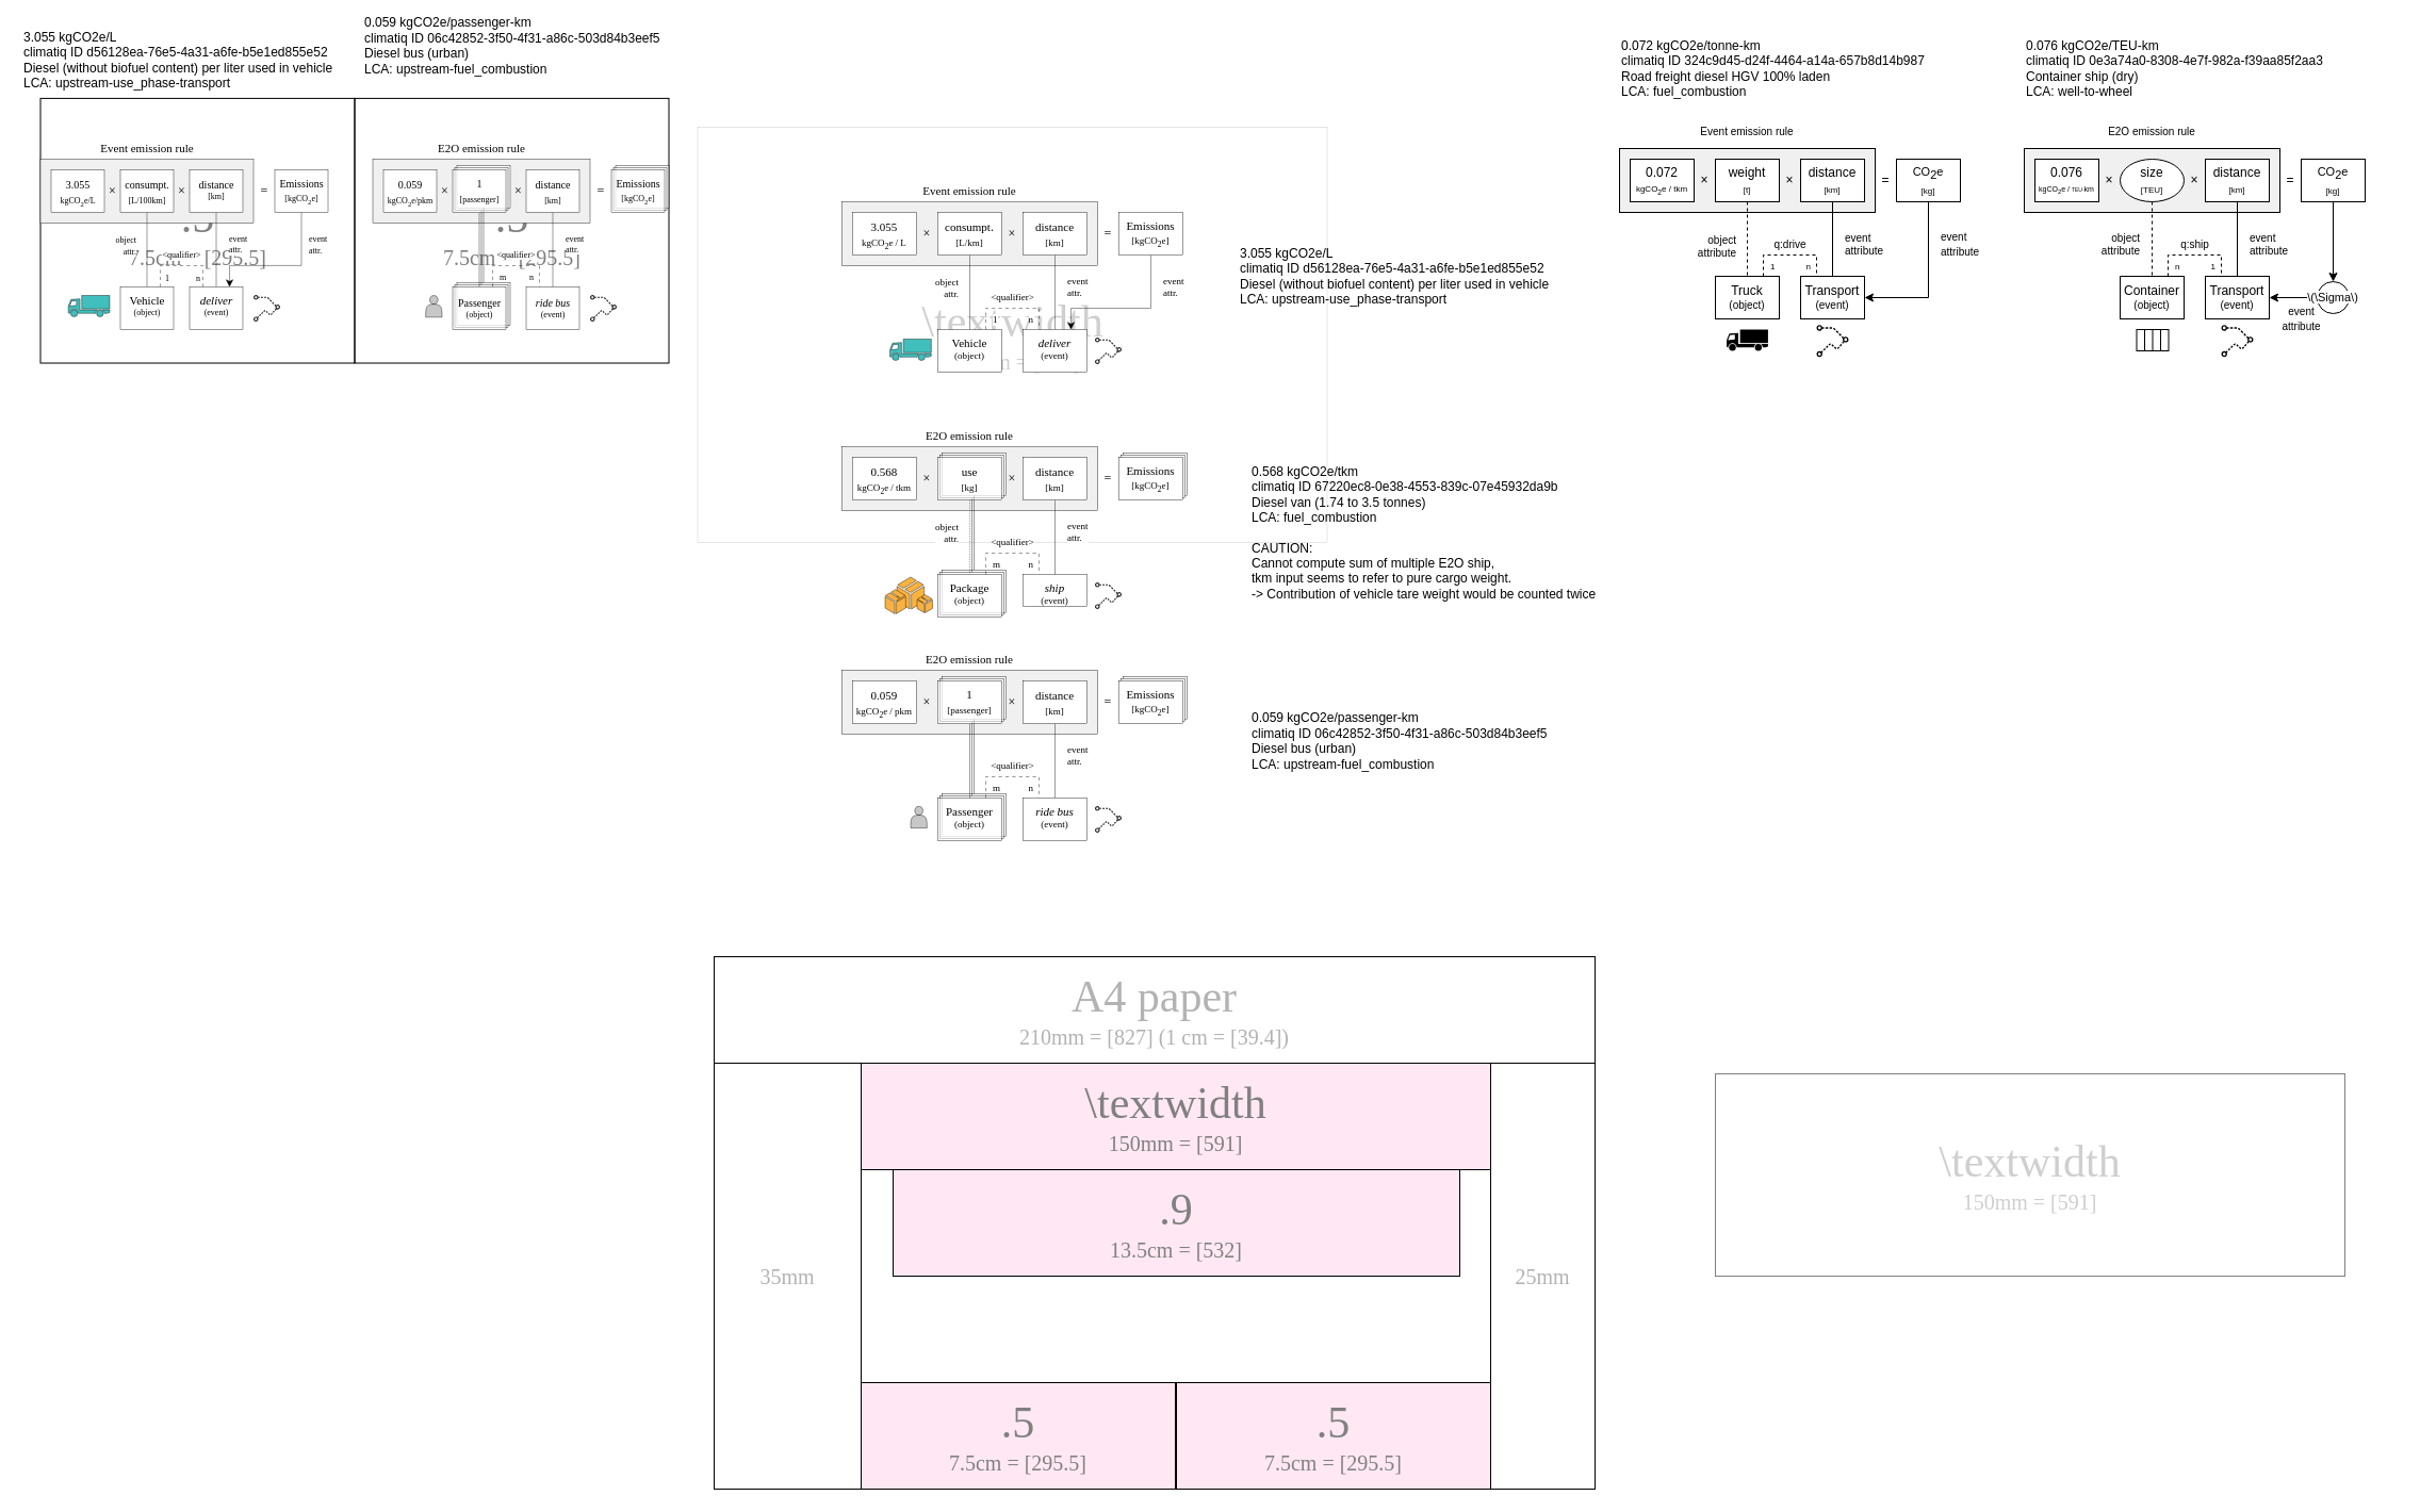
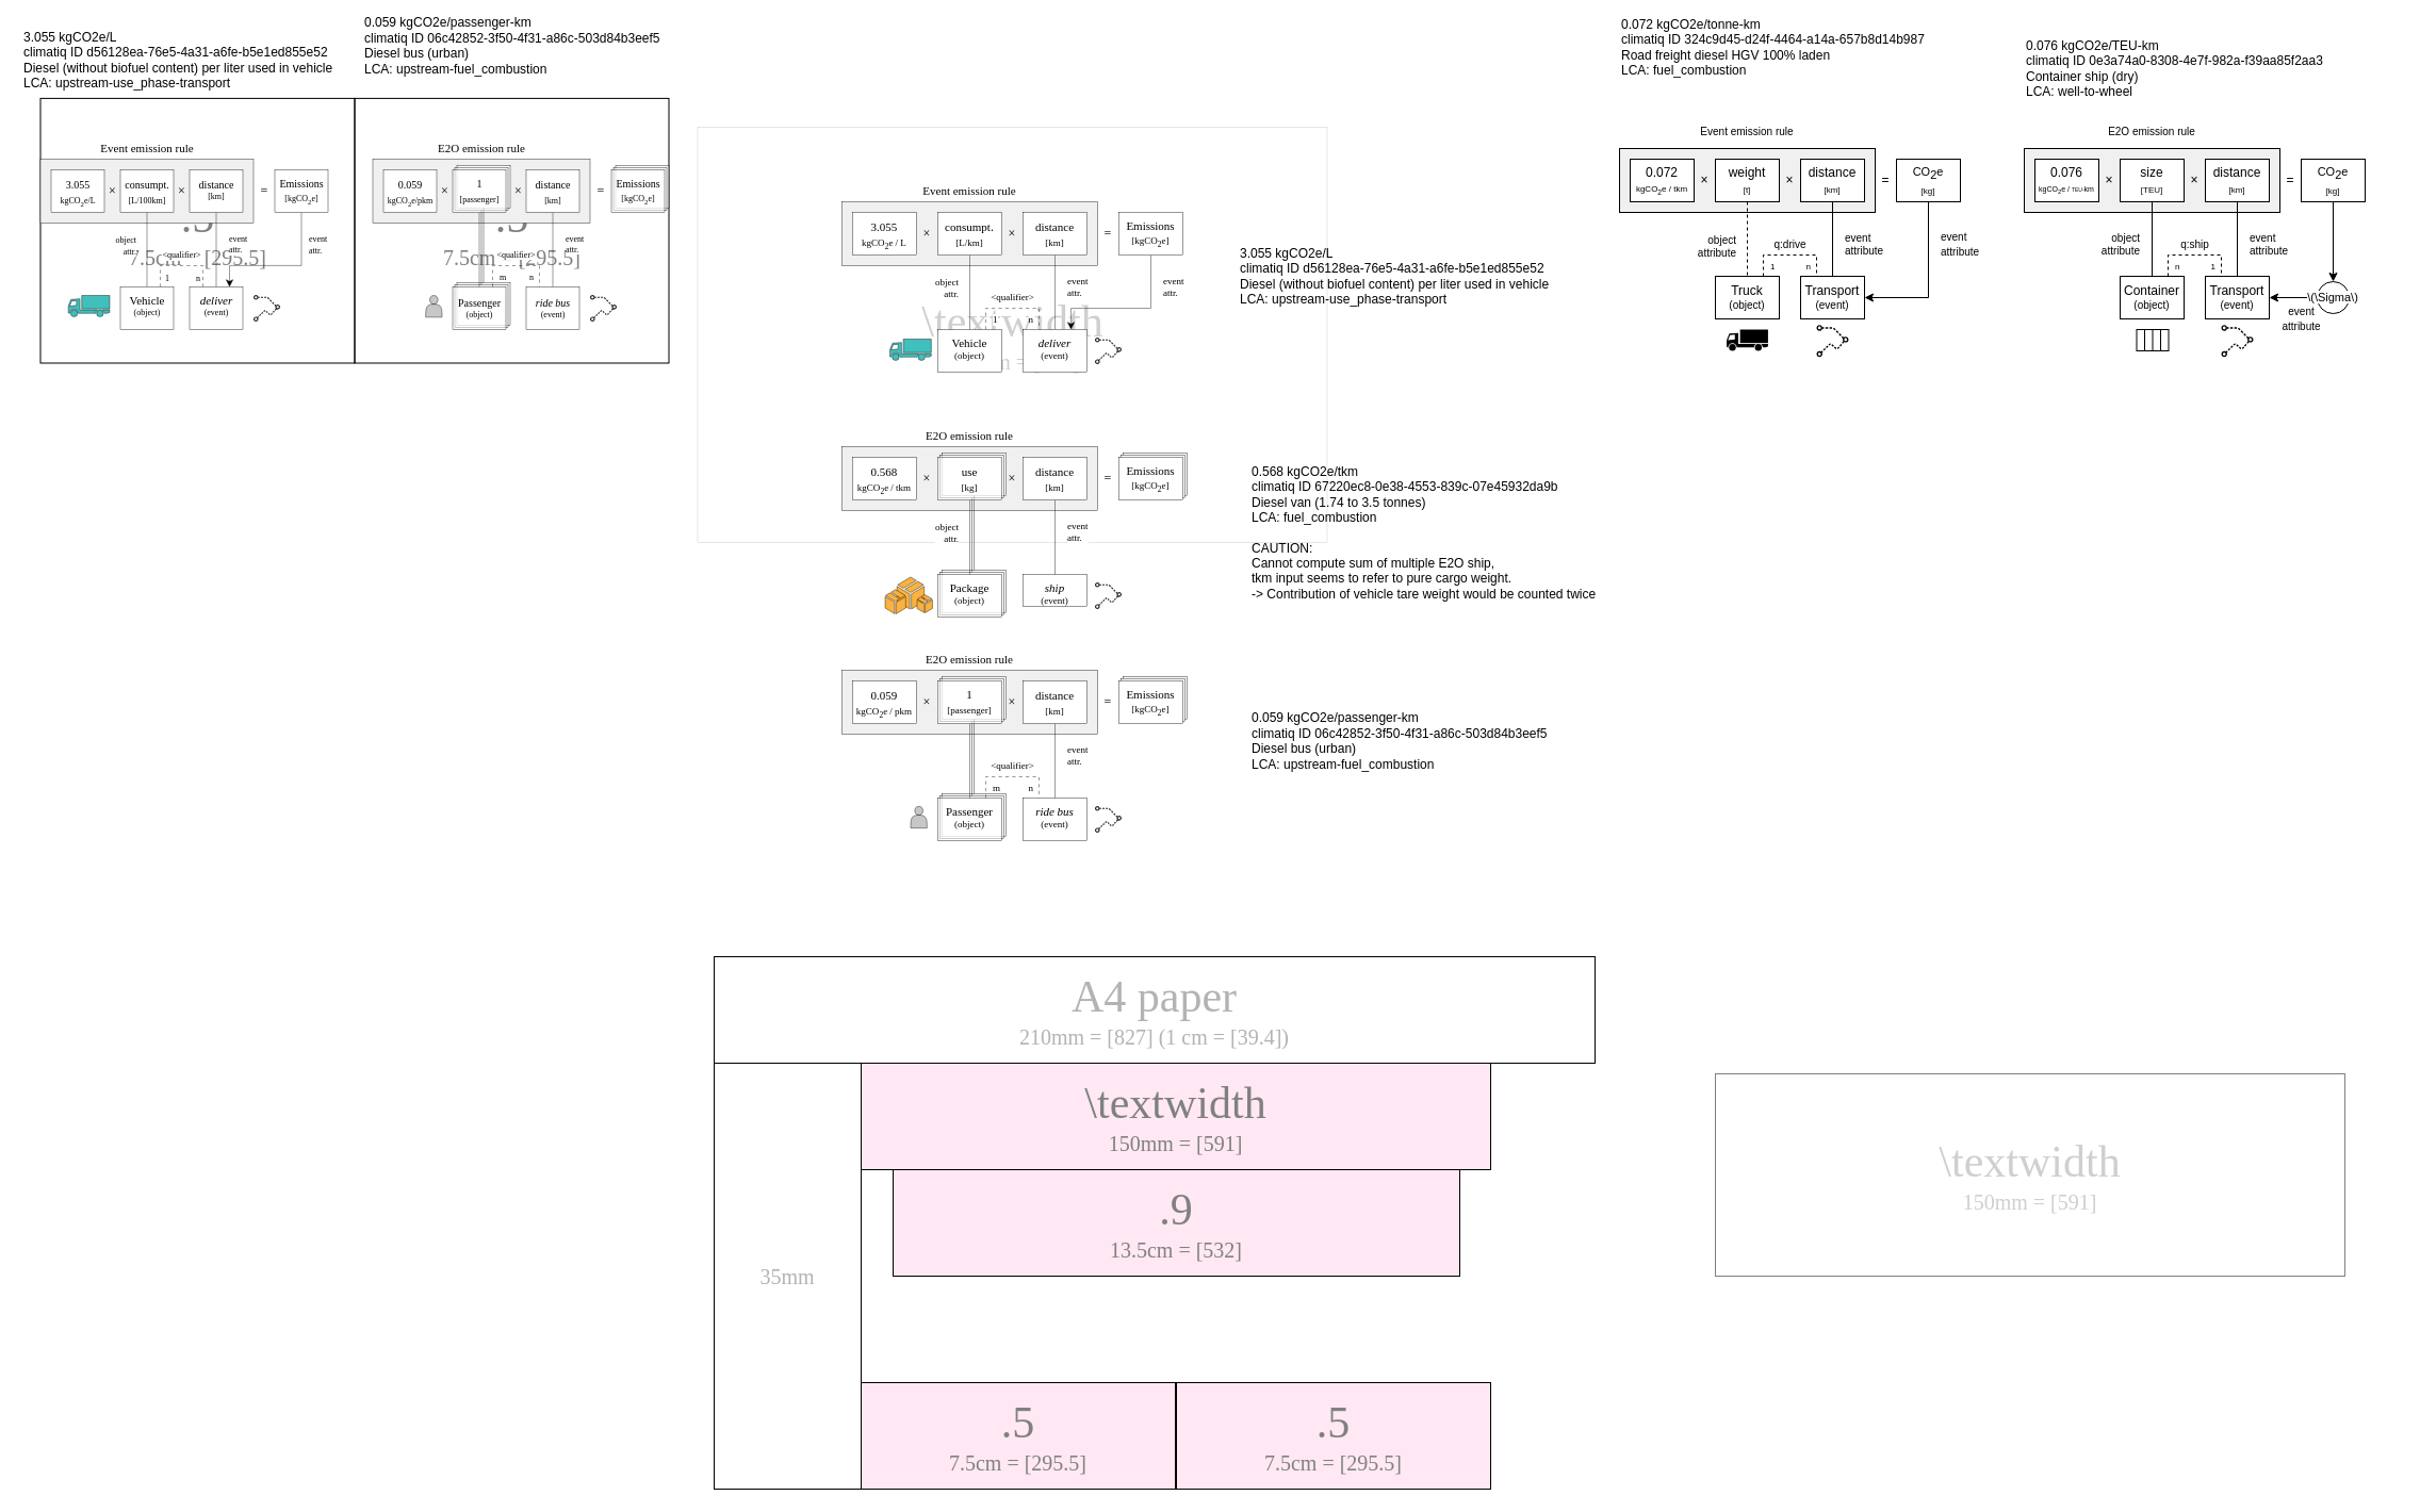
- <mxCell id="11" value="0.072 kgCO2e/tonne-km&lt;br&gt;climatiq ID&amp;nbsp;&lt;span style=&quot;font-family: var(--monaco-monospace-font);&quot;&gt;324c9d45-d24f-4464-a14a-657b8d14b987&lt;/span&gt;&lt;br&gt;&lt;span class=&quot;mr-2 group-hover:text-brand&quot;&gt;Road freight diesel HGV 100% laden&lt;br&gt;&lt;/span&gt;&lt;span style=&quot;font-family: var(--monaco-monospace-font);&quot;&gt;LCA: fuel_combustion&lt;br&gt;&lt;/span&gt;" style="text;html=1;strokeColor=none;fillColor=none;align=left;verticalAlign=middle;whiteSpace=wrap;rounded=0;labelBackgroundColor=none;fontColor=default;" parent="1" vertex="1"><mxGeometry x="1520" y="29" width="310" height="70" as="geometry" /></mxCell>
+ <mxCell id="11" value="0.072 kgCO2e/tonne-km&lt;br&gt;climatiq ID&amp;nbsp;&lt;span style=&quot;font-family: var(--monaco-monospace-font);&quot;&gt;324c9d45-d24f-4464-a14a-657b8d14b987&lt;/span&gt;&lt;br&gt;&lt;span class=&quot;mr-2 group-hover:text-brand&quot;&gt;Road freight diesel HGV 100% laden&lt;br&gt;&lt;/span&gt;&lt;span style=&quot;font-family: var(--monaco-monospace-font);&quot;&gt;LCA: fuel_combustion&lt;br&gt;&lt;/span&gt;" style="text;html=1;strokeColor=none;fillColor=none;align=left;verticalAlign=middle;whiteSpace=wrap;rounded=0;labelBackgroundColor=none;fontColor=default;" parent="1" vertex="1"><mxGeometry x="1520" y="9" width="310" height="70" as="geometry" /></mxCell>
- <mxCell id="36" value="size&lt;div&gt;&lt;font style=&quot;font-size: 8px;&quot;&gt;[TEU]&lt;/font&gt;&lt;/div&gt;" style="ellipse;whiteSpace=wrap;html=1;" parent="1" vertex="1"><mxGeometry x="1990" y="149" width="60" height="40" as="geometry" /></mxCell>
+ <mxCell id="36" value="size&lt;div&gt;&lt;font style=&quot;font-size: 8px;&quot;&gt;[TEU]&lt;/font&gt;&lt;/div&gt;" style="rounded=0;whiteSpace=wrap;html=1;" parent="1" vertex="1"><mxGeometry x="1990" y="149" width="60" height="40" as="geometry" /></mxCell>
- <mxCell id="35" value="object&lt;div&gt;attribute&lt;/div&gt;" style="edgeStyle=orthogonalEdgeStyle;rounded=0;html=1;entryX=0.5;entryY=0;entryDx=0;entryDy=0;strokeWidth=1;fontSize=10;fontColor=default;endArrow=none;endFill=0;align=right;dashed=1;" parent="1" source="36" target="41" edge="1"><mxGeometry x="0.143" y="-10" relative="1" as="geometry"><mxPoint as="offset" /></mxGeometry></mxCell>
+ <mxCell id="35" value="object&lt;div&gt;attribute&lt;/div&gt;" style="edgeStyle=orthogonalEdgeStyle;rounded=0;html=1;entryX=0.5;entryY=0;entryDx=0;entryDy=0;strokeWidth=1;fontSize=10;fontColor=default;endArrow=none;endFill=0;align=right;" parent="1" source="36" target="41" edge="1"><mxGeometry x="0.143" y="-10" relative="1" as="geometry"><mxPoint as="offset" /></mxGeometry></mxCell>
- <mxCell id="91" style="edgeStyle=orthogonalEdgeStyle;rounded=0;html=1;entryX=0.5;entryY=0;entryDx=0;entryDy=0;strokeWidth=0.4;fontSize=10;fontColor=default;endArrow=none;endFill=0;fontFamily=CMU Sans Serif;dashed=1;" parent="1" source="106" target="105" edge="1"><mxGeometry relative="1" as="geometry" /></mxCell>
+ <mxCell id="91" style="edgeStyle=orthogonalEdgeStyle;rounded=0;html=1;entryX=0.5;entryY=0;entryDx=0;entryDy=0;strokeWidth=0.4;fontSize=10;fontColor=default;endArrow=none;endFill=0;fontFamily=CMU Sans Serif;" parent="1" source="106" target="105" edge="1"><mxGeometry relative="1" as="geometry" /></mxCell>
- <mxCell id="99" value="&lt;font style=&quot;font-size: 9px;&quot;&gt;&amp;lt;qualifier&amp;gt;&lt;/font&gt;" style="edgeStyle=orthogonalEdgeStyle;rounded=0;html=1;exitX=0.75;exitY=0;exitDx=0;exitDy=0;strokeWidth=0.4;fontSize=9;fontColor=default;endArrow=none;endFill=0;dashed=1;startArrow=none;startFill=0;entryX=0.25;entryY=0;entryDx=0;entryDy=0;fontFamily=CMU Sans Serif;dashPattern=8 8;" parent="1" source="105" target="103" edge="1"><mxGeometry x="0.005" y="10" relative="1" as="geometry"><mxPoint as="offset" /><mxPoint x="925" y="529" as="sourcePoint" /><mxPoint x="975" y="529" as="targetPoint" /><Array as="points"><mxPoint x="925" y="519" /><mxPoint x="975" y="519" /></Array></mxGeometry></mxCell>
- <mxCell id="100" value="m" style="edgeLabel;html=1;align=left;verticalAlign=middle;resizable=0;points=[];fontSize=9;fontFamily=CMU Sans Serif;labelBackgroundColor=none;" parent="99" vertex="1" connectable="0"><mxGeometry x="-0.817" y="-1" relative="1" as="geometry"><mxPoint x="4" y="-2" as="offset" /></mxGeometry></mxCell>
- <mxCell id="101" value="n" style="edgeLabel;html=1;align=right;verticalAlign=middle;resizable=0;points=[];fontSize=9;fontFamily=CMU Sans Serif;" parent="99" vertex="1" connectable="0"><mxGeometry x="0.796" y="2" relative="1" as="geometry"><mxPoint x="-7" y="-1" as="offset" /></mxGeometry></mxCell>
- <mxCell id="60" value="&lt;font style=&quot;font-size: 20px;&quot;&gt;25mm&lt;/font&gt;" style="rounded=0;whiteSpace=wrap;html=1;labelBackgroundColor=none;strokeColor=#000000;strokeWidth=1;fontFamily=CMU Sans Serif;fontSize=9;fillColor=none;fontColor=#B3B3B3;" parent="1" vertex="1"><mxGeometry x="1399" y="998" width="98" height="400" as="geometry" /></mxCell>
